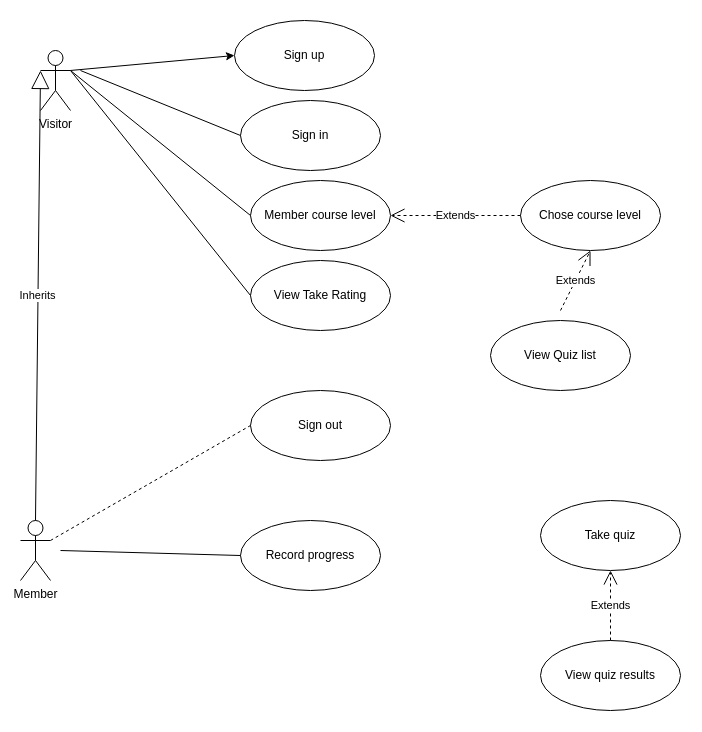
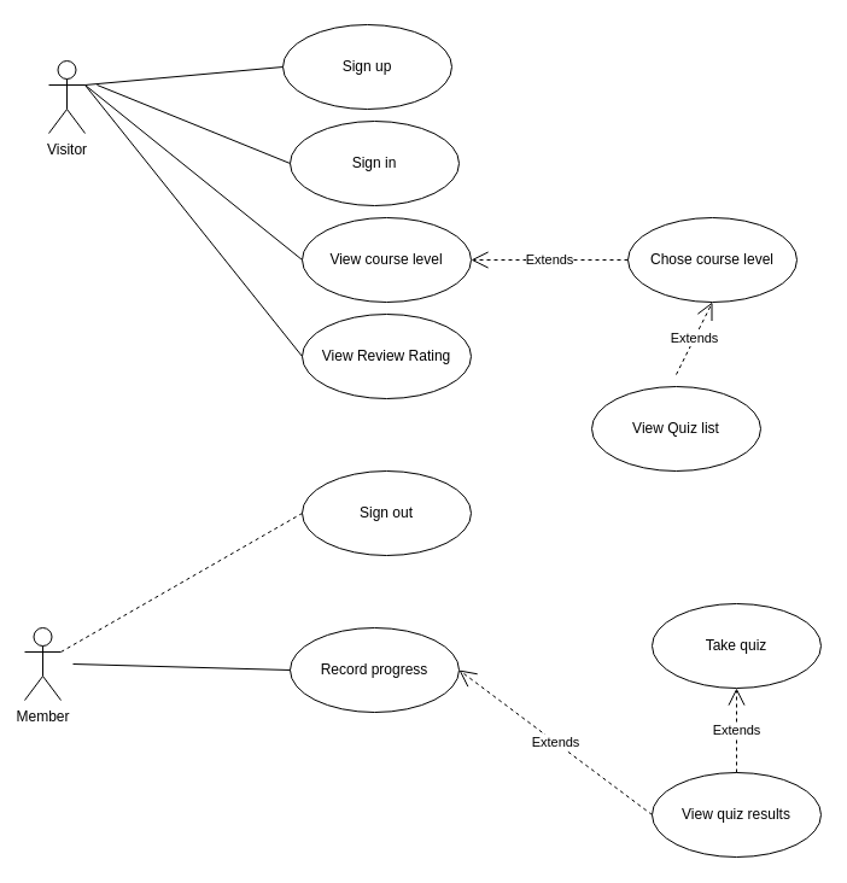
- <mxCell id="8" value="" style="endArrow=classic;html=1;rounded=0;exitX=1;exitY=0.333;exitDx=0;exitDy=0;exitPerimeter=0;entryX=0;entryY=0.5;entryDx=0;entryDy=0;" edge="1" parent="1" source="3" target="4"><mxGeometry width="50" height="50" relative="1" as="geometry"><mxPoint x="330" y="320" as="sourcePoint" /><mxPoint x="380" y="270" as="targetPoint" /></mxGeometry></mxCell>
+ <mxCell id="8" value="" style="endArrow=none;html=1;rounded=0;exitX=1;exitY=0.333;exitDx=0;exitDy=0;exitPerimeter=0;entryX=0;entryY=0.5;entryDx=0;entryDy=0;" edge="1" parent="1" source="3" target="4"><mxGeometry width="50" height="50" relative="1" as="geometry"><mxPoint x="330" y="320" as="sourcePoint" /><mxPoint x="380" y="270" as="targetPoint" /></mxGeometry></mxCell>
- <mxCell id="6" value="Member course level" style="ellipse;whiteSpace=wrap;html=1;" vertex="1" parent="1"><mxGeometry x="250" y="180" width="140" height="70" as="geometry" /></mxCell>
+ <mxCell id="6" value="View course level" style="ellipse;whiteSpace=wrap;html=1;" vertex="1" parent="1"><mxGeometry x="250" y="180" width="140" height="70" as="geometry" /></mxCell>
- <mxCell id="15" value="View Take Rating" style="ellipse;whiteSpace=wrap;html=1;" vertex="1" parent="1"><mxGeometry x="250" y="260" width="140" height="70" as="geometry" /></mxCell>
+ <mxCell id="15" value="View Review Rating" style="ellipse;whiteSpace=wrap;html=1;" vertex="1" parent="1"><mxGeometry x="250" y="260" width="140" height="70" as="geometry" /></mxCell>
- <mxCell id="7" value="Inherits" style="endArrow=block;endSize=16;endFill=0;html=1;rounded=0;exitX=0.5;exitY=0;exitDx=0;exitDy=0;exitPerimeter=0;entryX=0;entryY=0.333;entryDx=0;entryDy=0;entryPerimeter=0;" edge="1" parent="1" source="2" target="3"><mxGeometry width="160" relative="1" as="geometry"><mxPoint x="270" y="290" as="sourcePoint" /><mxPoint x="430" y="290" as="targetPoint" /></mxGeometry></mxCell>
+ <mxCell id="24" value="Extends" style="endArrow=open;endSize=12;dashed=1;html=1;rounded=0;entryX=1;entryY=0.5;entryDx=0;entryDy=0;exitX=0;exitY=0.5;exitDx=0;exitDy=0;" edge="1" parent="1" source="19" target="22"><mxGeometry width="160" relative="1" as="geometry"><mxPoint x="620" y="650" as="sourcePoint" /><mxPoint x="620" y="580" as="targetPoint" /><mxPoint as="offset" /></mxGeometry></mxCell>
